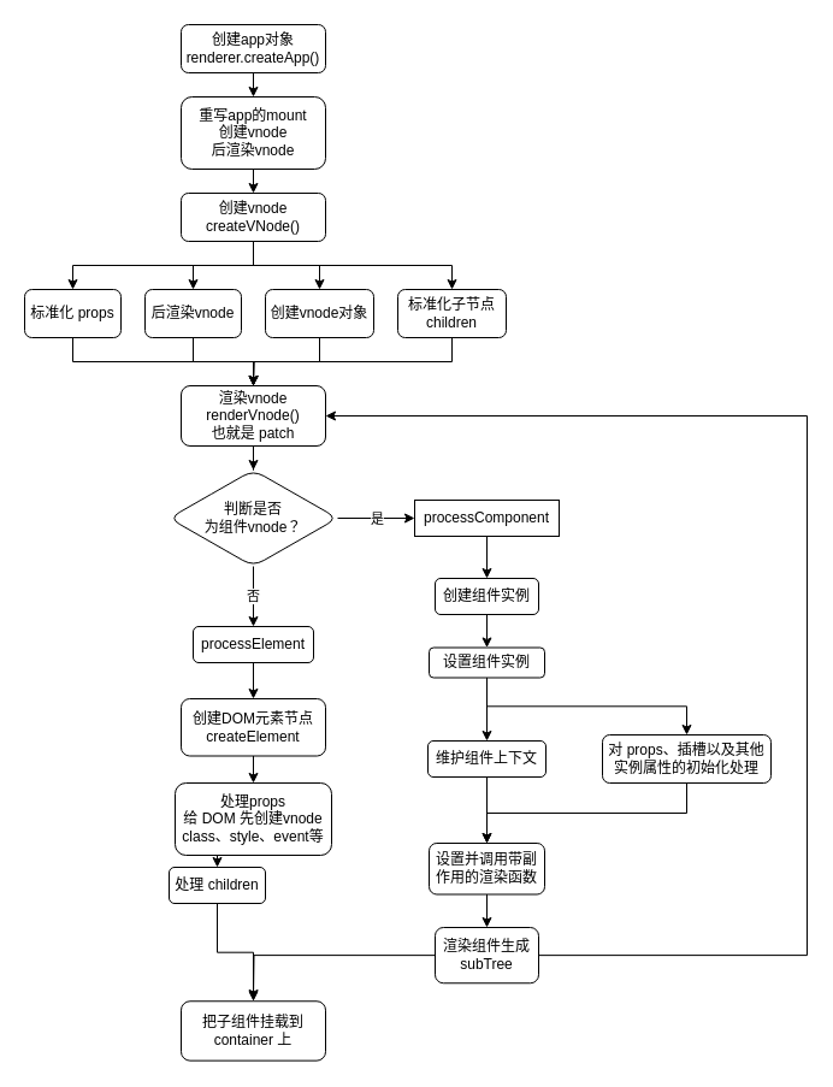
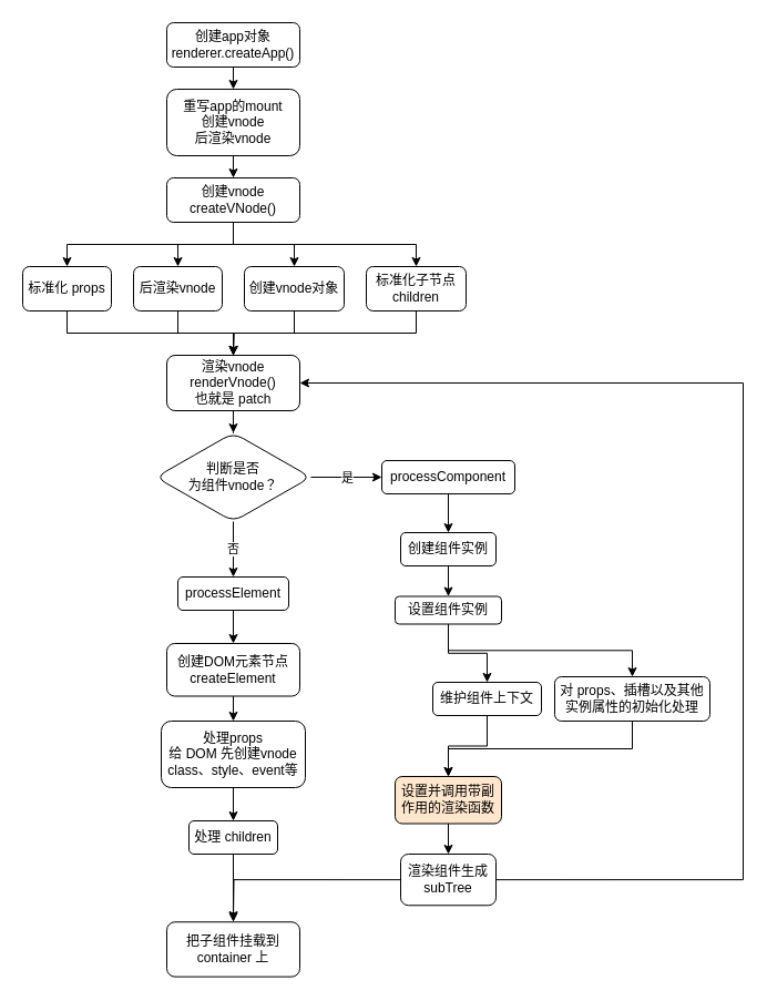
- <mxCell id="23" value="processComponent" style="whiteSpace=wrap;html=1;rounded=0;" vertex="1" parent="1"><mxGeometry x="344" y="415" width="120" height="30" as="geometry" /></mxCell>
+ <mxCell id="23" value="processComponent" style="whiteSpace=wrap;html=1;rounded=1;" vertex="1" parent="1"><mxGeometry x="344" y="415" width="120" height="30" as="geometry" /></mxCell>
- <mxCell id="37" value="维护组件上下文" style="whiteSpace=wrap;html=1;rounded=1;" vertex="1" parent="1"><mxGeometry x="355" y="615" width="98" height="30" as="geometry" /></mxCell>
+ <mxCell id="37" value="维护组件上下文" style="whiteSpace=wrap;html=1;rounded=1;" vertex="1" parent="1"><mxGeometry x="390" y="615" width="98" height="30" as="geometry" /></mxCell>
- <mxCell id="35" value="设置并调用带副作用的渲染函数" style="whiteSpace=wrap;html=1;rounded=1;" vertex="1" parent="1"><mxGeometry x="356" y="700" width="96" height="42.5" as="geometry" /></mxCell>
+ <mxCell id="35" value="设置并调用带副作用的渲染函数" style="whiteSpace=wrap;html=1;rounded=1;fillColor=#ffe6cc;" vertex="1" parent="1"><mxGeometry x="356" y="700" width="96" height="42.5" as="geometry" /></mxCell>
- <mxCell id="48" value="处理 children&lt;br&gt;" style="rounded=1;whiteSpace=wrap;html=1;" vertex="1" parent="1"><mxGeometry x="140" y="720" width="80" height="30" as="geometry" /></mxCell>
+ <mxCell id="48" value="处理 children&lt;br&gt;" style="rounded=1;whiteSpace=wrap;html=1;" vertex="1" parent="1"><mxGeometry x="170" y="740" width="80" height="30" as="geometry" /></mxCell>
